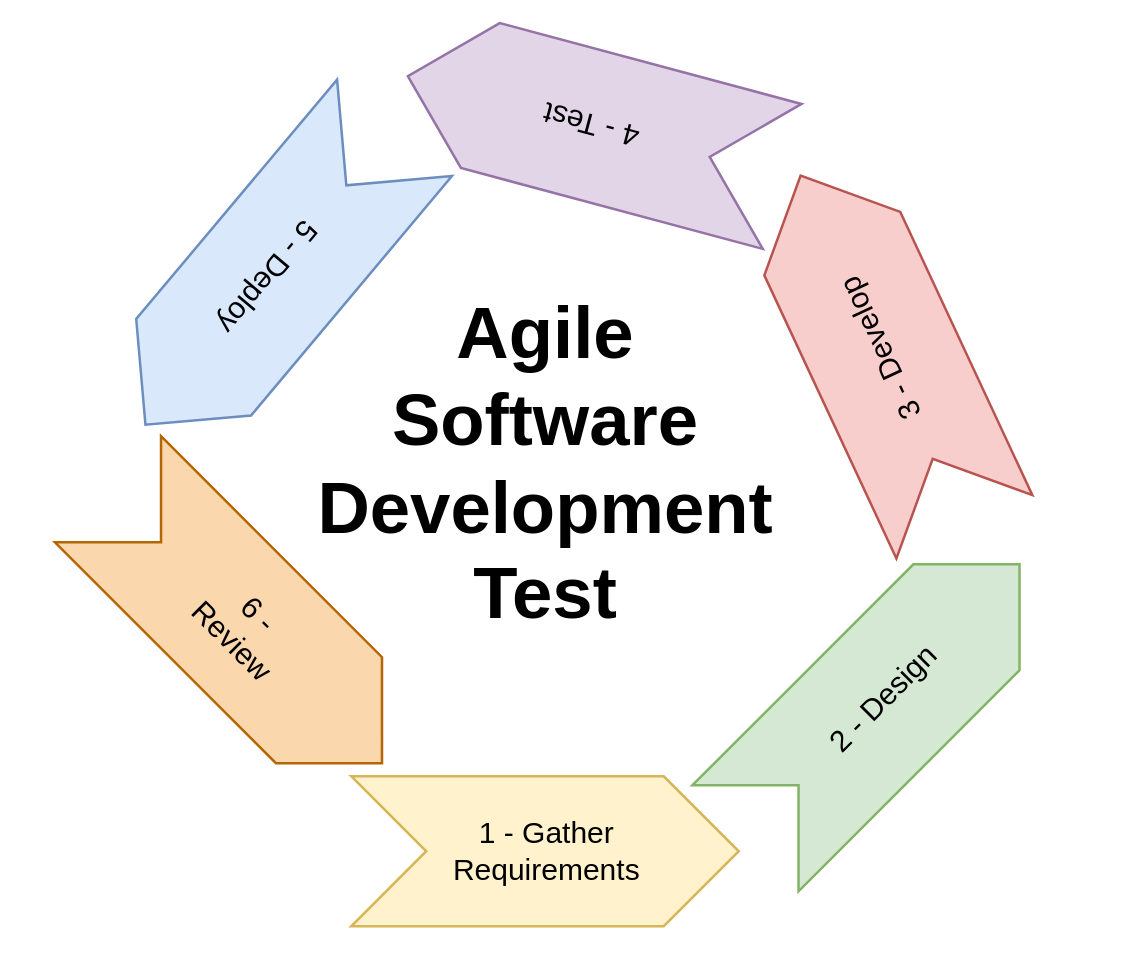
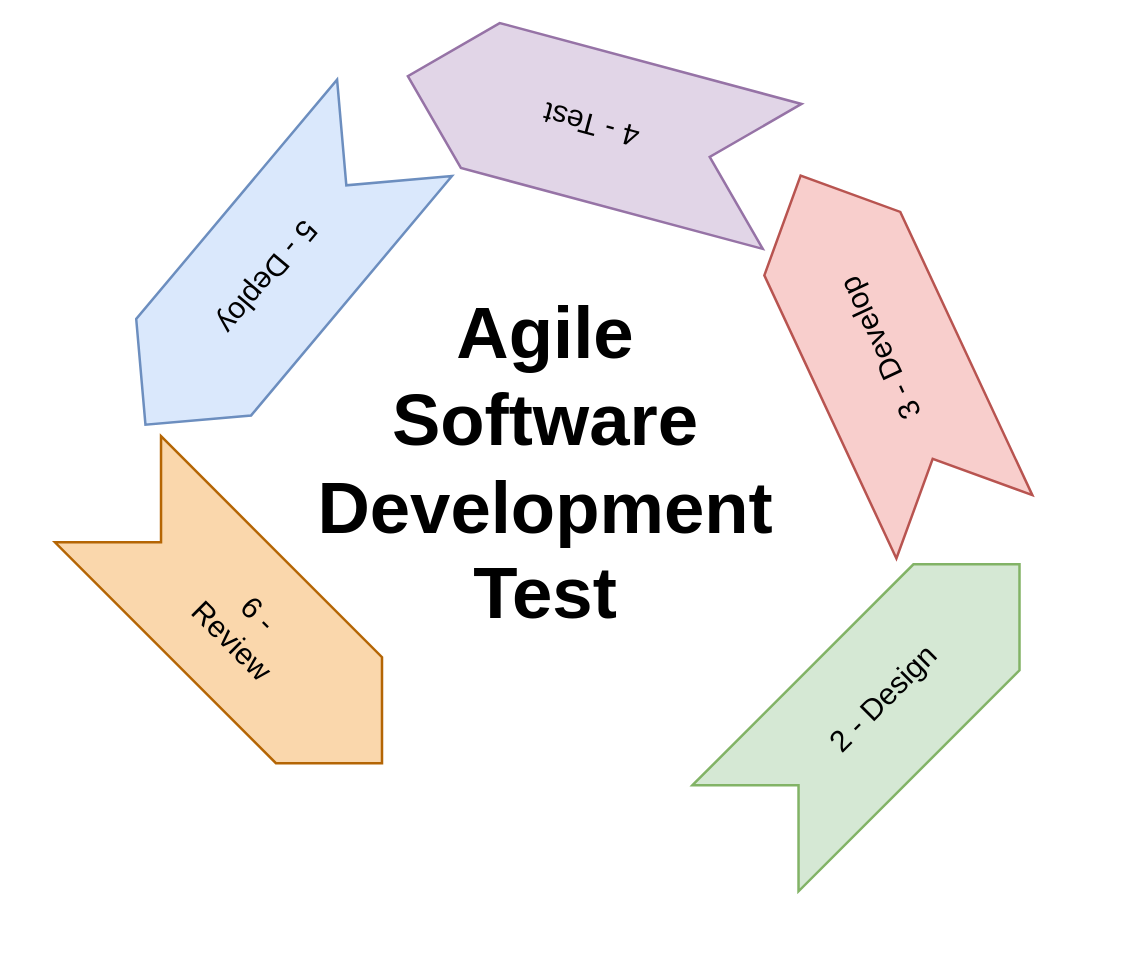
- <mxCell id="2" value="1 - Gather&lt;br&gt;Requirements" style="html=1;shadow=0;dashed=0;align=center;verticalAlign=middle;shape=mxgraph.arrows2.arrow;dy=0;dx=30;notch=30;fillColor=#fff2cc;strokeColor=#d6b656;" vertex="1" parent="1"><mxGeometry x="140" y="310" width="155" height="60" as="geometry" /></mxCell>
